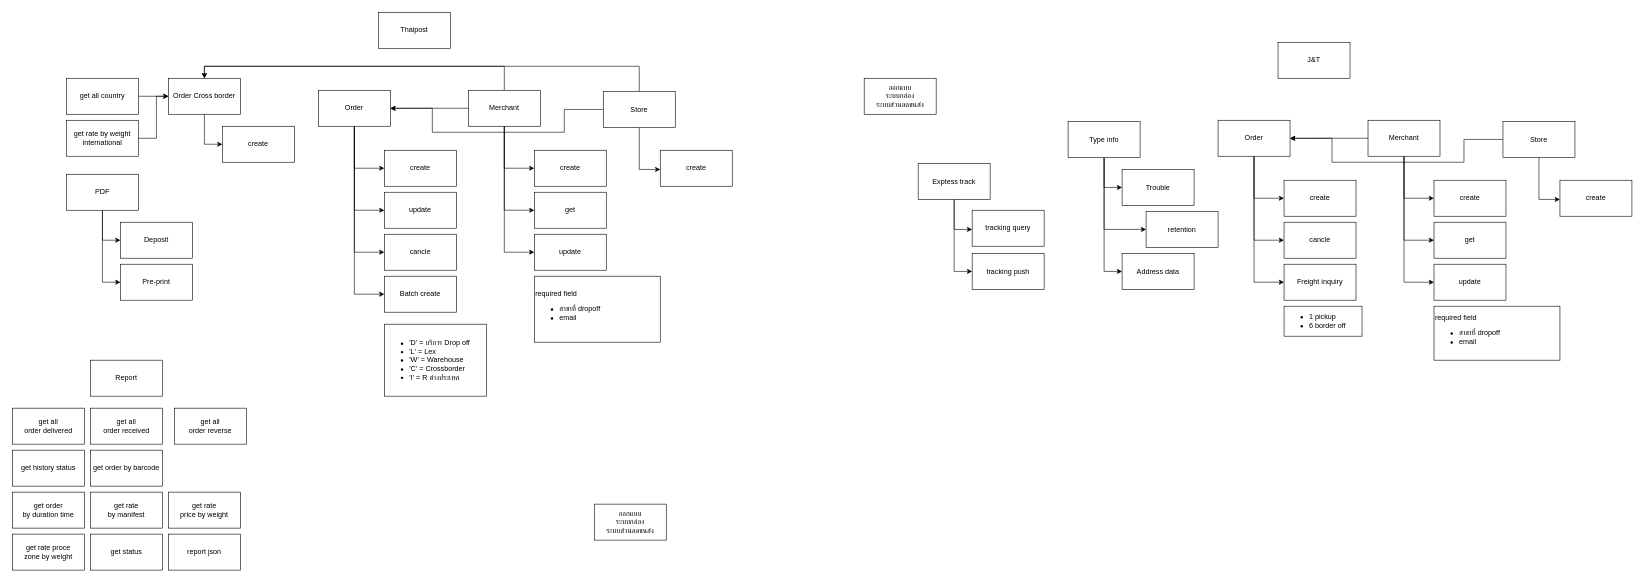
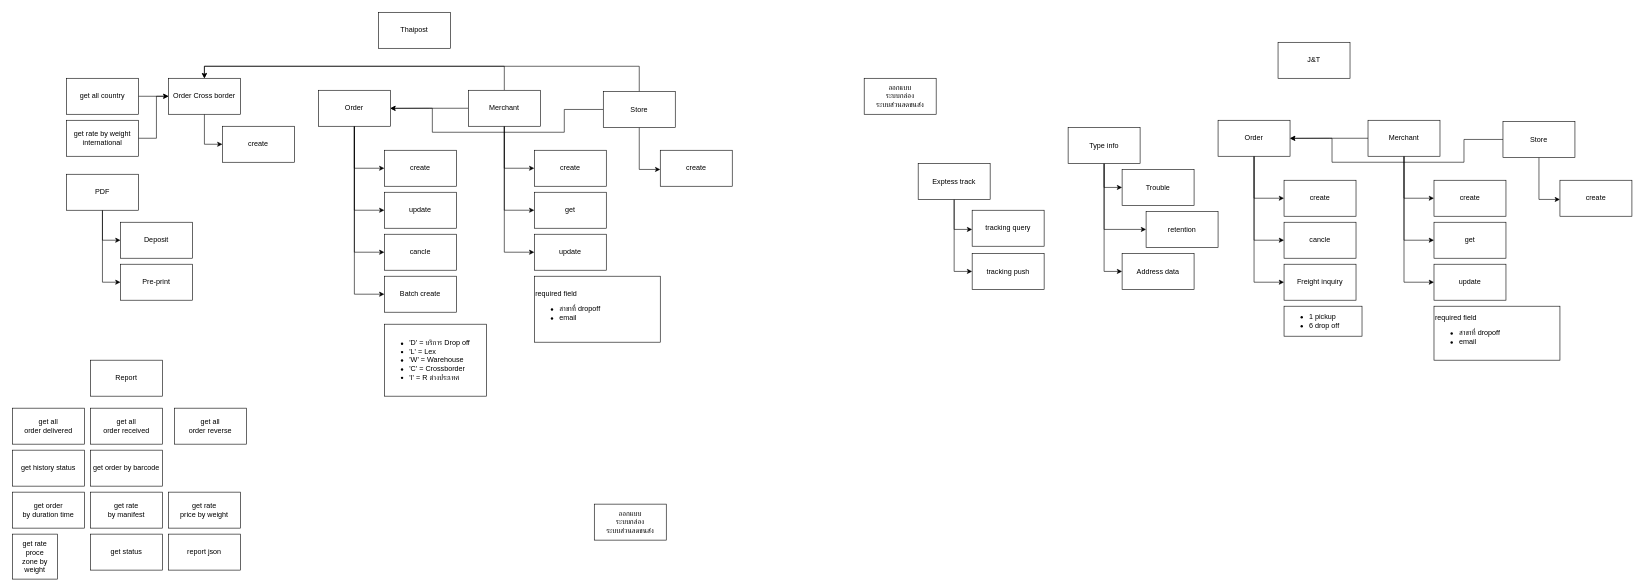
- <mxCell id="79" value="Type info" style="rounded=0;whiteSpace=wrap;html=1;" vertex="1" parent="1"><mxGeometry x="1780" y="202" width="120" height="60" as="geometry" /></mxCell>
+ <mxCell id="79" value="Type info" style="rounded=0;whiteSpace=wrap;html=1;" vertex="1" parent="1"><mxGeometry x="1780" y="212" width="120" height="60" as="geometry" /></mxCell>
- <mxCell id="55" value="&lt;ul&gt;&lt;li&gt;1 pickup&lt;/li&gt;&lt;li&gt;6 border off&lt;/li&gt;&lt;/ul&gt;" style="rounded=0;whiteSpace=wrap;html=1;align=left;" vertex="1" parent="1"><mxGeometry x="2140" y="510" width="130" height="50" as="geometry" /></mxCell>
+ <mxCell id="55" value="&lt;ul&gt;&lt;li&gt;1 pickup&lt;/li&gt;&lt;li&gt;6 drop off&lt;/li&gt;&lt;/ul&gt;" style="rounded=0;whiteSpace=wrap;html=1;align=left;" vertex="1" parent="1"><mxGeometry x="2140" y="510" width="130" height="50" as="geometry" /></mxCell>
- <mxCell id="68" value="get rate proce&lt;br&gt;zone by weight" style="rounded=0;whiteSpace=wrap;html=1;" vertex="1" parent="1"><mxGeometry x="20" y="890" width="120" height="60" as="geometry" /></mxCell>
+ <mxCell id="68" value="get rate proce&lt;br&gt;zone by weight" style="rounded=0;whiteSpace=wrap;html=1;" vertex="1" parent="1"><mxGeometry x="20" y="890" width="75" height="75" as="geometry" /></mxCell>
